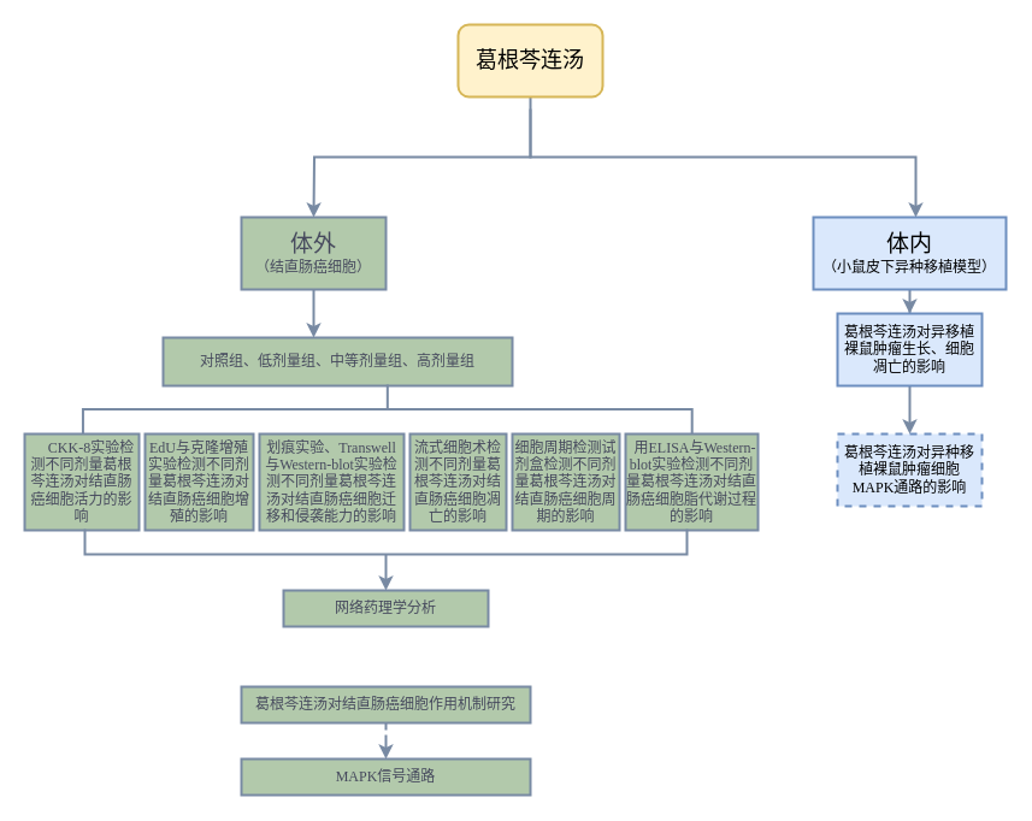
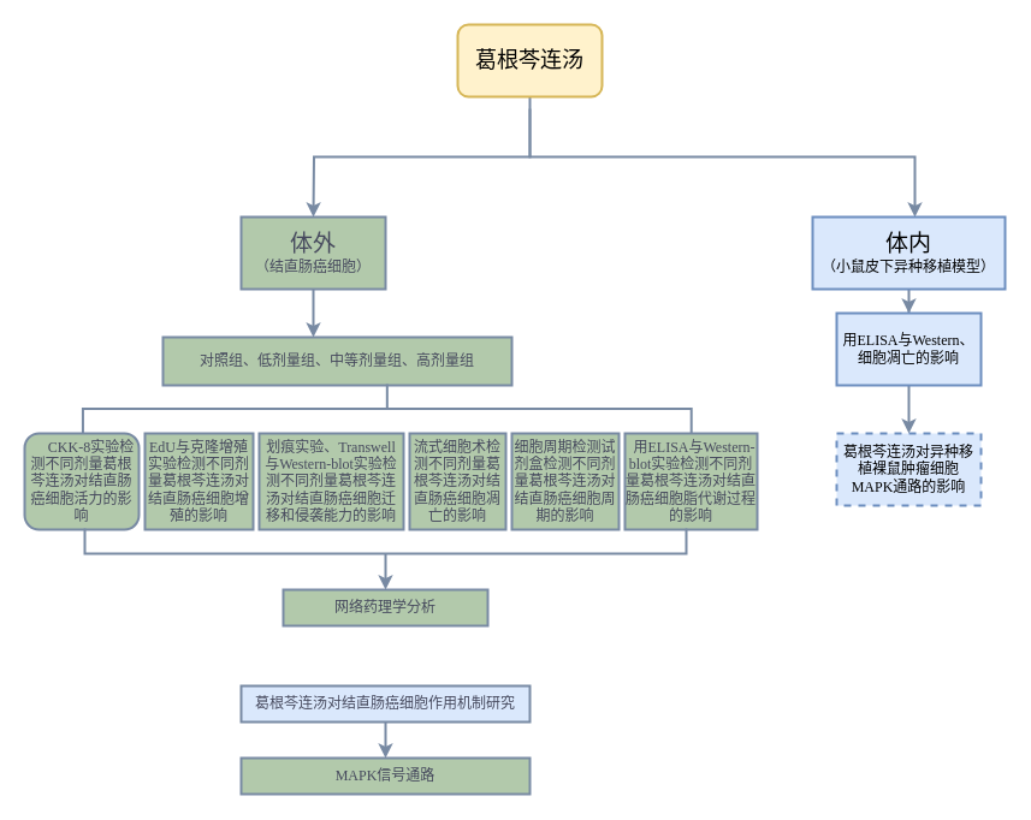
- <mxCell id="24" value="葛根芩连汤对异移植裸鼠肿瘤生长、细胞凋亡的影响" style="whiteSpace=wrap;html=1;fillColor=#dae8fc;strokeColor=#6c8ebf;rounded=0;fontFamily=Times New Roman;strokeWidth=2;" vertex="1" parent="1"><mxGeometry x="695" y="260" width="120" height="60" as="geometry" /></mxCell>
+ <mxCell id="24" value="用ELISA与Western、细胞凋亡的影响" style="whiteSpace=wrap;html=1;fillColor=#dae8fc;strokeColor=#6c8ebf;rounded=0;fontFamily=Times New Roman;strokeWidth=2;" vertex="1" parent="1"><mxGeometry x="695" y="260" width="120" height="60" as="geometry" /></mxCell>
- <mxCell id="10" value="&lt;div style=&quot;text-indent: 16.067px;&quot;&gt;CKK-8实验检测不同剂量葛根芩连汤对结直肠癌细胞活力的影响&lt;/div&gt;" style="rounded=0;whiteSpace=wrap;html=1;strokeColor=#788AA3;fontColor=#46495D;fillColor=#B2C9AB;fontFamily=Times New Roman;strokeWidth=2;" vertex="1" parent="1"><mxGeometry x="20" y="360" width="95" height="80" as="geometry" /></mxCell>
+ <mxCell id="10" value="&lt;div style=&quot;text-indent: 16.067px;&quot;&gt;CKK-8实验检测不同剂量葛根芩连汤对结直肠癌细胞活力的影响&lt;/div&gt;" style="whiteSpace=wrap;html=1;strokeColor=#788AA3;fontColor=#46495D;fillColor=#B2C9AB;fontFamily=Times New Roman;strokeWidth=2;rounded=1;" vertex="1" parent="1"><mxGeometry x="20" y="360" width="95" height="80" as="geometry" /></mxCell>
- <mxCell id="21" value="葛根芩连汤对结直肠癌细胞作用机制研究" style="rounded=0;whiteSpace=wrap;html=1;strokeColor=#788AA3;fontColor=#46495D;fillColor=#B2C9AB;fontFamily=Times New Roman;strokeWidth=2;" vertex="1" parent="1"><mxGeometry x="200" y="570" width="240" height="30" as="geometry" /></mxCell>
+ <mxCell id="21" value="葛根芩连汤对结直肠癌细胞作用机制研究" style="rounded=0;whiteSpace=wrap;html=1;strokeColor=#788AA3;fontColor=#46495D;fillColor=#dae8fc;fontFamily=Times New Roman;strokeWidth=2;" vertex="1" parent="1"><mxGeometry x="200" y="570" width="240" height="30" as="geometry" /></mxCell>
- <mxCell id="20" value="" style="edgeStyle=orthogonalEdgeStyle;rounded=0;orthogonalLoop=1;jettySize=auto;html=1;strokeColor=#788AA3;fontColor=#46495D;fillColor=#B2C9AB;strokeWidth=2;fontFamily=Times New Roman;dashed=1;" edge="1" parent="1" source="21" target="22"><mxGeometry relative="1" as="geometry" /></mxCell>
+ <mxCell id="20" value="" style="edgeStyle=orthogonalEdgeStyle;rounded=0;orthogonalLoop=1;jettySize=auto;html=1;strokeColor=#788AA3;fontColor=#46495D;fillColor=#B2C9AB;strokeWidth=2;fontFamily=Times New Roman;" edge="1" parent="1" source="21" target="22"><mxGeometry relative="1" as="geometry" /></mxCell>
